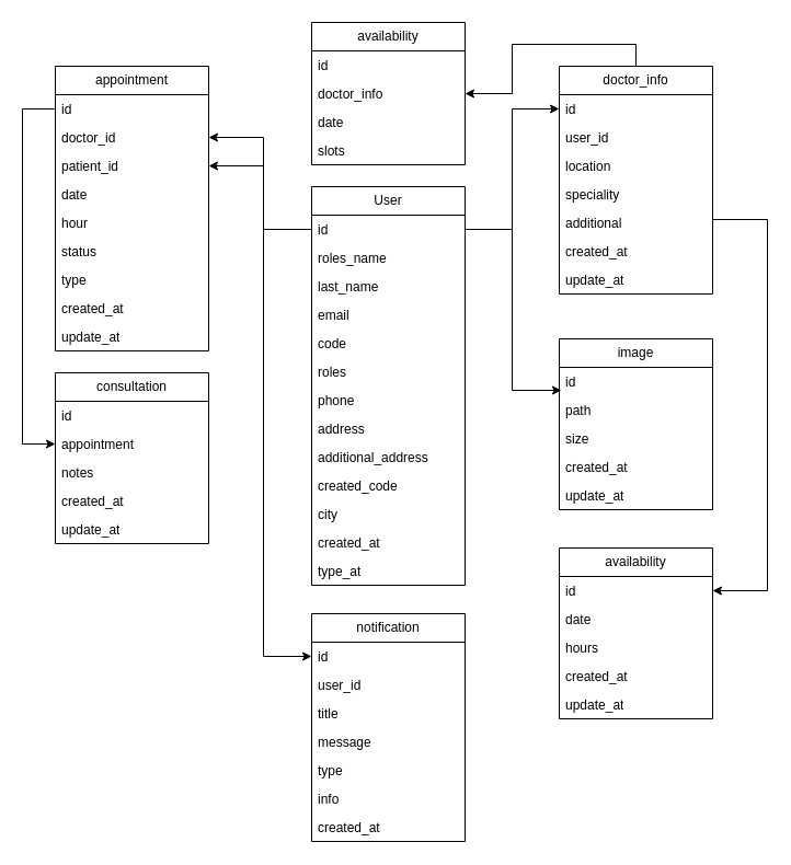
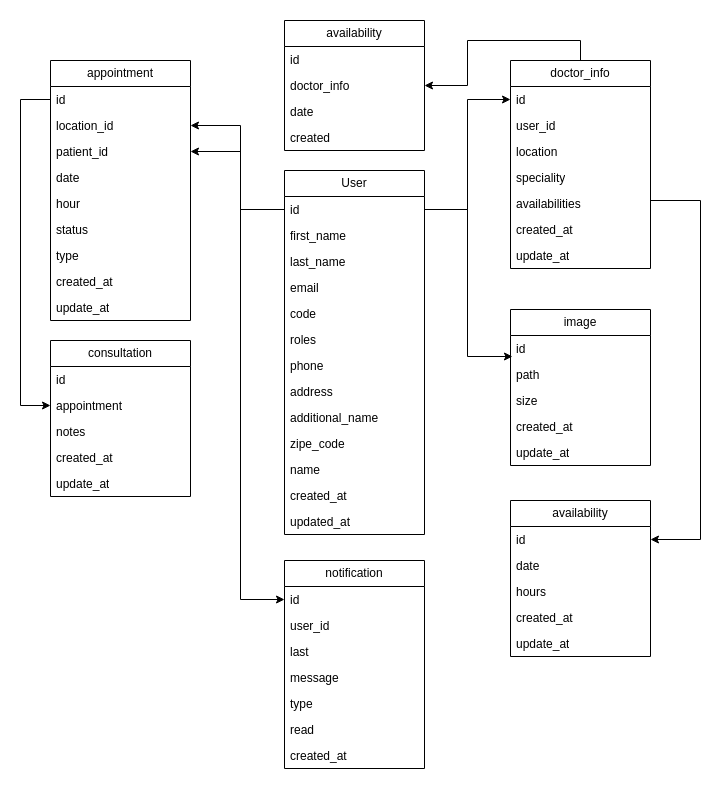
- <mxCell id="27" value="doctor_id" style="text;strokeColor=none;fillColor=none;align=left;verticalAlign=top;spacingLeft=4;spacingRight=4;overflow=hidden;rotatable=0;points=[[0,0.5],[1,0.5]];portConstraint=eastwest;whiteSpace=wrap;html=1;" vertex="1" parent="25"><mxGeometry y="52" width="140" height="26" as="geometry" /></mxCell>
+ <mxCell id="27" value="location_id" style="text;strokeColor=none;fillColor=none;align=left;verticalAlign=top;spacingLeft=4;spacingRight=4;overflow=hidden;rotatable=0;points=[[0,0.5],[1,0.5]];portConstraint=eastwest;whiteSpace=wrap;html=1;" vertex="1" parent="25"><mxGeometry y="52" width="140" height="26" as="geometry" /></mxCell>
- <mxCell id="41" value="slots" style="text;strokeColor=none;fillColor=none;align=left;verticalAlign=top;spacingLeft=4;spacingRight=4;overflow=hidden;rotatable=0;points=[[0,0.5],[1,0.5]];portConstraint=eastwest;whiteSpace=wrap;html=1;" vertex="1" parent="37"><mxGeometry y="104" width="140" height="26" as="geometry" /></mxCell>
+ <mxCell id="41" value="created" style="text;strokeColor=none;fillColor=none;align=left;verticalAlign=top;spacingLeft=4;spacingRight=4;overflow=hidden;rotatable=0;points=[[0,0.5],[1,0.5]];portConstraint=eastwest;whiteSpace=wrap;html=1;" vertex="1" parent="37"><mxGeometry y="104" width="140" height="26" as="geometry" /></mxCell>
- <mxCell id="22" value="additional" style="text;strokeColor=none;fillColor=none;align=left;verticalAlign=top;spacingLeft=4;spacingRight=4;overflow=hidden;rotatable=0;points=[[0,0.5],[1,0.5]];portConstraint=eastwest;whiteSpace=wrap;html=1;" vertex="1" parent="17"><mxGeometry y="130" width="140" height="26" as="geometry" /></mxCell>
+ <mxCell id="22" value="availabilities" style="text;strokeColor=none;fillColor=none;align=left;verticalAlign=top;spacingLeft=4;spacingRight=4;overflow=hidden;rotatable=0;points=[[0,0.5],[1,0.5]];portConstraint=eastwest;whiteSpace=wrap;html=1;" vertex="1" parent="17"><mxGeometry y="130" width="140" height="26" as="geometry" /></mxCell>
- <mxCell id="4" value="roles_name" style="text;strokeColor=none;fillColor=none;align=left;verticalAlign=top;spacingLeft=4;spacingRight=4;overflow=hidden;rotatable=0;points=[[0,0.5],[1,0.5]];portConstraint=eastwest;whiteSpace=wrap;html=1;" vertex="1" parent="2"><mxGeometry y="52" width="140" height="26" as="geometry" /></mxCell>
+ <mxCell id="4" value="first_name" style="text;strokeColor=none;fillColor=none;align=left;verticalAlign=top;spacingLeft=4;spacingRight=4;overflow=hidden;rotatable=0;points=[[0,0.5],[1,0.5]];portConstraint=eastwest;whiteSpace=wrap;html=1;" vertex="1" parent="2"><mxGeometry y="52" width="140" height="26" as="geometry" /></mxCell>
- <mxCell id="11" value="additional_address" style="text;strokeColor=none;fillColor=none;align=left;verticalAlign=top;spacingLeft=4;spacingRight=4;overflow=hidden;rotatable=0;points=[[0,0.5],[1,0.5]];portConstraint=eastwest;whiteSpace=wrap;html=1;" vertex="1" parent="2"><mxGeometry y="234" width="140" height="26" as="geometry" /></mxCell>
+ <mxCell id="11" value="additional_name" style="text;strokeColor=none;fillColor=none;align=left;verticalAlign=top;spacingLeft=4;spacingRight=4;overflow=hidden;rotatable=0;points=[[0,0.5],[1,0.5]];portConstraint=eastwest;whiteSpace=wrap;html=1;" vertex="1" parent="2"><mxGeometry y="234" width="140" height="26" as="geometry" /></mxCell>
- <mxCell id="12" value="created_code" style="text;strokeColor=none;fillColor=none;align=left;verticalAlign=top;spacingLeft=4;spacingRight=4;overflow=hidden;rotatable=0;points=[[0,0.5],[1,0.5]];portConstraint=eastwest;whiteSpace=wrap;html=1;" vertex="1" parent="2"><mxGeometry y="260" width="140" height="26" as="geometry" /></mxCell>
+ <mxCell id="12" value="zipe_code" style="text;strokeColor=none;fillColor=none;align=left;verticalAlign=top;spacingLeft=4;spacingRight=4;overflow=hidden;rotatable=0;points=[[0,0.5],[1,0.5]];portConstraint=eastwest;whiteSpace=wrap;html=1;" vertex="1" parent="2"><mxGeometry y="260" width="140" height="26" as="geometry" /></mxCell>
- <mxCell id="13" value="city" style="text;strokeColor=none;fillColor=none;align=left;verticalAlign=top;spacingLeft=4;spacingRight=4;overflow=hidden;rotatable=0;points=[[0,0.5],[1,0.5]];portConstraint=eastwest;whiteSpace=wrap;html=1;" vertex="1" parent="2"><mxGeometry y="286" width="140" height="26" as="geometry" /></mxCell>
+ <mxCell id="13" value="name" style="text;strokeColor=none;fillColor=none;align=left;verticalAlign=top;spacingLeft=4;spacingRight=4;overflow=hidden;rotatable=0;points=[[0,0.5],[1,0.5]];portConstraint=eastwest;whiteSpace=wrap;html=1;" vertex="1" parent="2"><mxGeometry y="286" width="140" height="26" as="geometry" /></mxCell>
- <mxCell id="15" value="type_at" style="text;strokeColor=none;fillColor=none;align=left;verticalAlign=top;spacingLeft=4;spacingRight=4;overflow=hidden;rotatable=0;points=[[0,0.5],[1,0.5]];portConstraint=eastwest;whiteSpace=wrap;html=1;" vertex="1" parent="2"><mxGeometry y="338" width="140" height="26" as="geometry" /></mxCell>
+ <mxCell id="15" value="updated_at" style="text;strokeColor=none;fillColor=none;align=left;verticalAlign=top;spacingLeft=4;spacingRight=4;overflow=hidden;rotatable=0;points=[[0,0.5],[1,0.5]];portConstraint=eastwest;whiteSpace=wrap;html=1;" vertex="1" parent="2"><mxGeometry y="338" width="140" height="26" as="geometry" /></mxCell>
- <mxCell id="67" value="title" style="text;strokeColor=none;fillColor=none;align=left;verticalAlign=top;spacingLeft=4;spacingRight=4;overflow=hidden;rotatable=0;points=[[0,0.5],[1,0.5]];portConstraint=eastwest;whiteSpace=wrap;html=1;" vertex="1" parent="64"><mxGeometry y="78" width="140" height="26" as="geometry" /></mxCell>
+ <mxCell id="67" value="last" style="text;strokeColor=none;fillColor=none;align=left;verticalAlign=top;spacingLeft=4;spacingRight=4;overflow=hidden;rotatable=0;points=[[0,0.5],[1,0.5]];portConstraint=eastwest;whiteSpace=wrap;html=1;" vertex="1" parent="64"><mxGeometry y="78" width="140" height="26" as="geometry" /></mxCell>
- <mxCell id="70" value="info" style="text;strokeColor=none;fillColor=none;align=left;verticalAlign=top;spacingLeft=4;spacingRight=4;overflow=hidden;rotatable=0;points=[[0,0.5],[1,0.5]];portConstraint=eastwest;whiteSpace=wrap;html=1;" vertex="1" parent="64"><mxGeometry y="156" width="140" height="26" as="geometry" /></mxCell>
+ <mxCell id="70" value="read" style="text;strokeColor=none;fillColor=none;align=left;verticalAlign=top;spacingLeft=4;spacingRight=4;overflow=hidden;rotatable=0;points=[[0,0.5],[1,0.5]];portConstraint=eastwest;whiteSpace=wrap;html=1;" vertex="1" parent="64"><mxGeometry y="156" width="140" height="26" as="geometry" /></mxCell>
